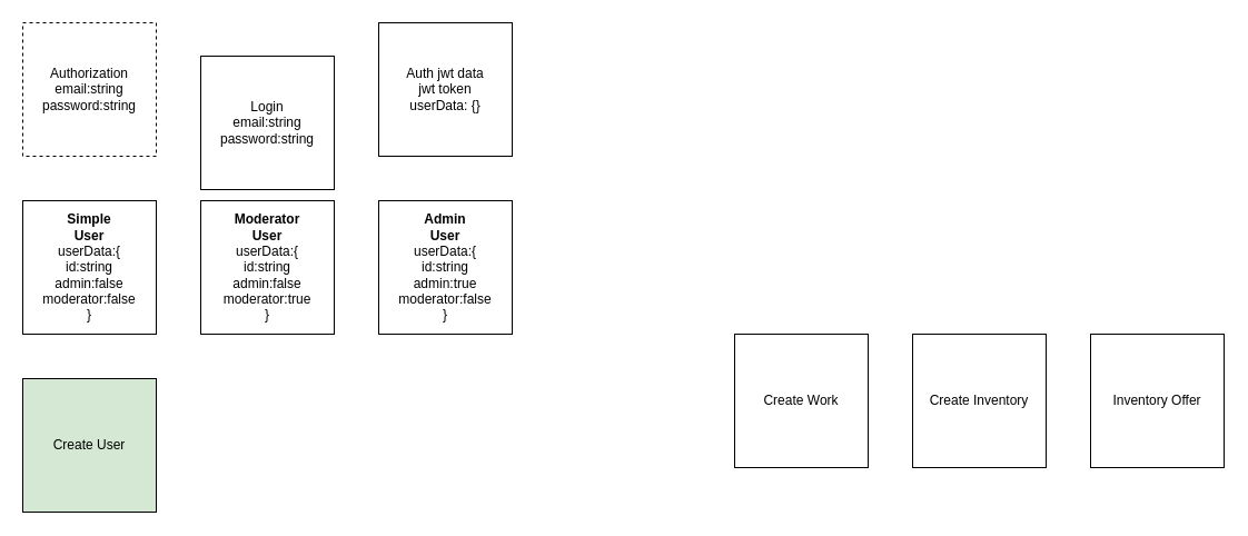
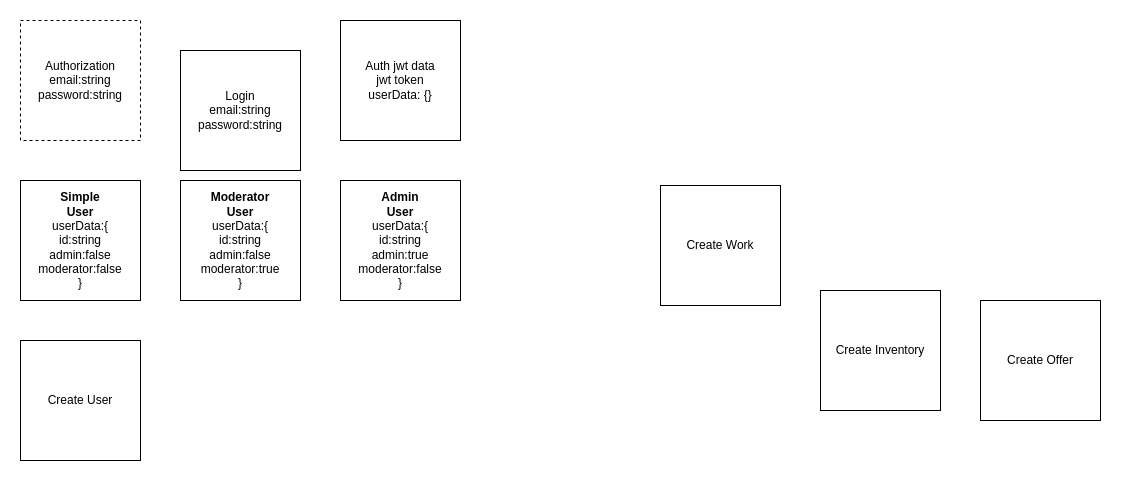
- <mxCell id="8" value="Create Work" style="whiteSpace=wrap;html=1;aspect=fixed;" vertex="1" parent="1"><mxGeometry x="660" y="300" width="120" height="120" as="geometry" /></mxCell>
+ <mxCell id="8" value="Create Work" style="whiteSpace=wrap;html=1;aspect=fixed;" vertex="1" parent="1"><mxGeometry x="660" y="185" width="120" height="120" as="geometry" /></mxCell>
- <mxCell id="9" value="Create Inventory" style="whiteSpace=wrap;html=1;aspect=fixed;" vertex="1" parent="1"><mxGeometry x="820" y="300" width="120" height="120" as="geometry" /></mxCell>
+ <mxCell id="9" value="Create Inventory" style="whiteSpace=wrap;html=1;aspect=fixed;" vertex="1" parent="1"><mxGeometry x="820" y="290" width="120" height="120" as="geometry" /></mxCell>
- <mxCell id="10" value="Inventory Offer" style="whiteSpace=wrap;html=1;aspect=fixed;" vertex="1" parent="1"><mxGeometry x="980" y="300" width="120" height="120" as="geometry" /></mxCell>
+ <mxCell id="10" value="Create Offer" style="whiteSpace=wrap;html=1;aspect=fixed;" vertex="1" parent="1"><mxGeometry x="980" y="300" width="120" height="120" as="geometry" /></mxCell>
- <mxCell id="11" value="Create User" style="whiteSpace=wrap;html=1;aspect=fixed;fillColor=#d5e8d4;" vertex="1" parent="1"><mxGeometry x="20" y="340" width="120" height="120" as="geometry" /></mxCell>
+ <mxCell id="11" value="Create User" style="whiteSpace=wrap;html=1;aspect=fixed;" vertex="1" parent="1"><mxGeometry x="20" y="340" width="120" height="120" as="geometry" /></mxCell>
